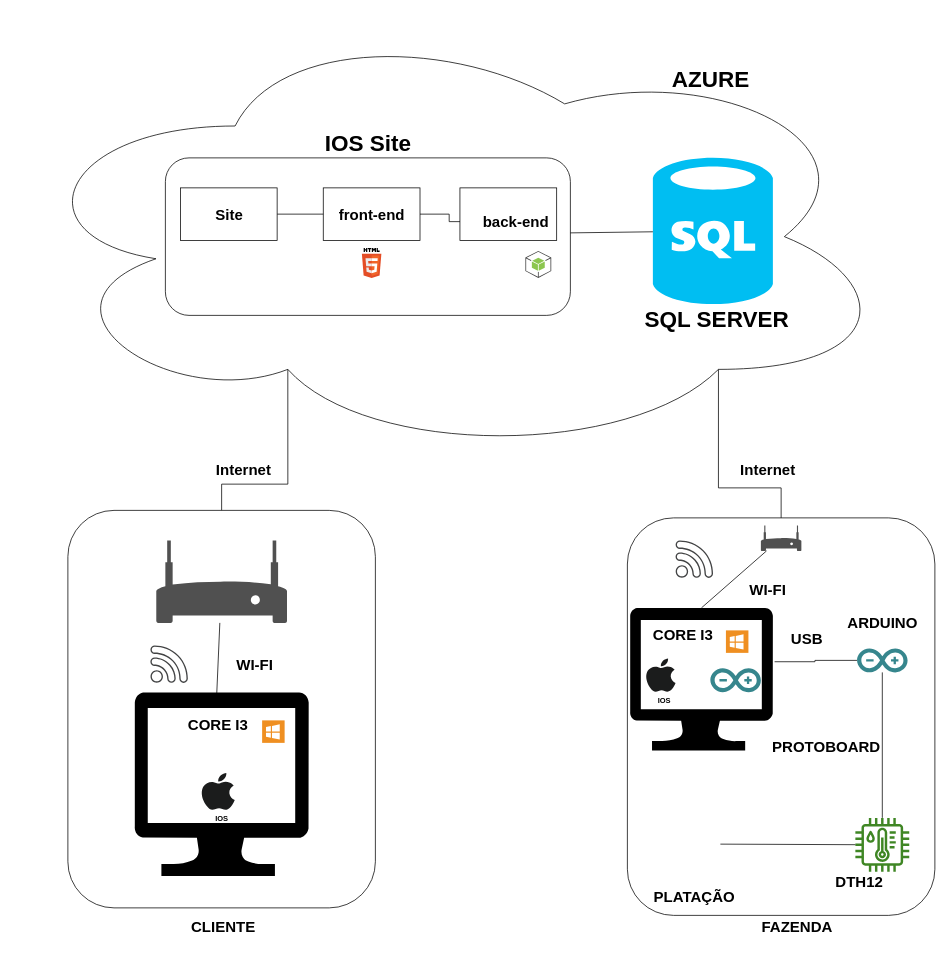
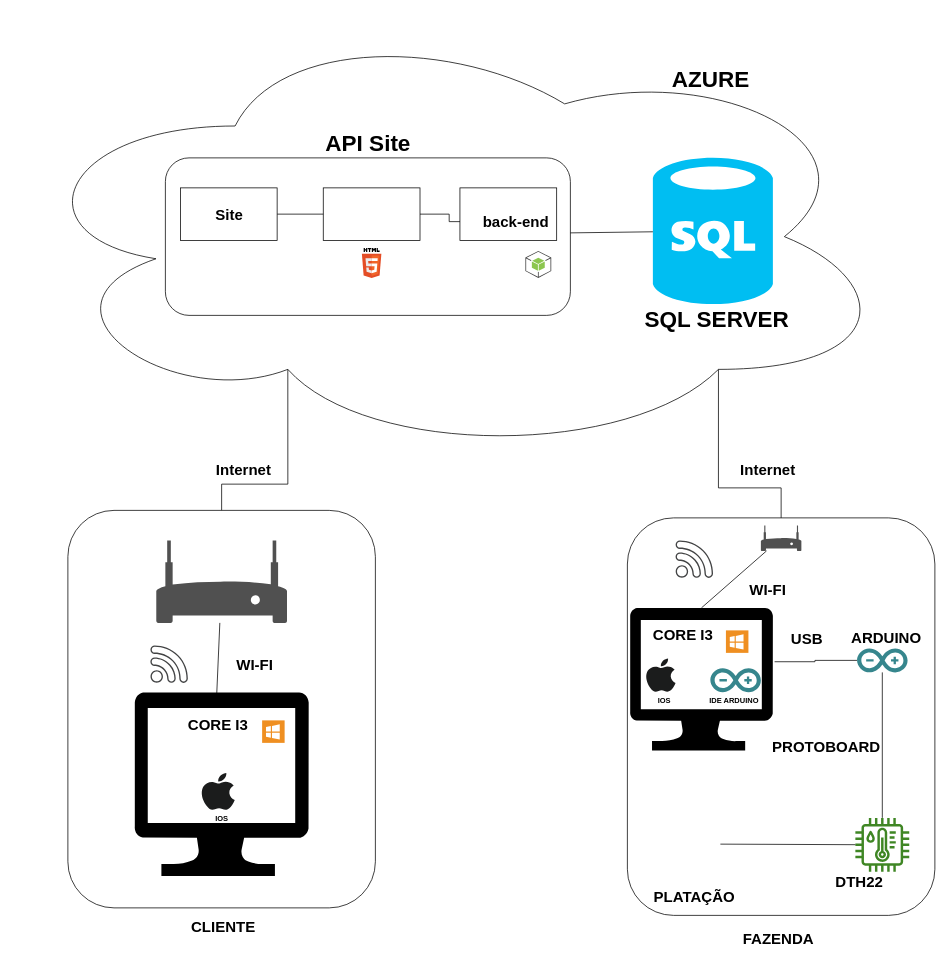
- <mxCell id="6" value="IOS Site" style="text;html=1;align=center;verticalAlign=middle;resizable=0;points=[];autosize=1;strokeColor=none;fillColor=none;fontSize=30;fontStyle=1" parent="1" vertex="1"><mxGeometry x="425" y="170" width="130" height="40" as="geometry" /></mxCell>
+ <mxCell id="6" value="API Site" style="text;html=1;align=center;verticalAlign=middle;resizable=0;points=[];autosize=1;strokeColor=none;fillColor=none;fontSize=30;fontStyle=1" parent="1" vertex="1"><mxGeometry x="425" y="170" width="130" height="40" as="geometry" /></mxCell>
- <mxCell id="13" value="front-end" style="text;html=1;align=center;verticalAlign=middle;resizable=0;points=[];autosize=1;strokeColor=none;fillColor=none;fontSize=20;fontStyle=1" parent="1" vertex="1"><mxGeometry x="445" y="270" width="100" height="30" as="geometry" /></mxCell>
- <mxCell id="62" value="ARDUINO" style="text;html=1;align=center;verticalAlign=middle;resizable=0;points=[];autosize=1;strokeColor=none;fillColor=none;fontSize=20;fontStyle=1" parent="1" vertex="1"><mxGeometry x="1121" y="814" width="110" height="30" as="geometry" /></mxCell>
+ <mxCell id="62" value="ARDUINO" style="text;html=1;align=center;verticalAlign=middle;resizable=0;points=[];autosize=1;strokeColor=none;fillColor=none;fontSize=20;fontStyle=1" parent="1" vertex="1"><mxGeometry x="1126" y="834" width="110" height="30" as="geometry" /></mxCell>
+ <mxCell id="68" value="IDE ARDUINO" style="text;html=1;align=center;verticalAlign=middle;resizable=0;points=[];autosize=1;strokeColor=none;fillColor=none;fontSize=10;fontStyle=1" vertex="1" parent="1"><mxGeometry x="938" y="922.5" width="80" height="20" as="geometry" /></mxCell>
- <mxCell id="48" value="DTH12" style="text;html=1;align=center;verticalAlign=middle;resizable=0;points=[];autosize=1;strokeColor=none;fillColor=none;fontSize=20;fontStyle=1" parent="1" vertex="1"><mxGeometry x="1104.91" y="1160" width="80" height="30" as="geometry" /></mxCell>
+ <mxCell id="48" value="DTH22" style="text;html=1;align=center;verticalAlign=middle;resizable=0;points=[];autosize=1;strokeColor=none;fillColor=none;fontSize=20;fontStyle=1" parent="1" vertex="1"><mxGeometry x="1104.91" y="1160" width="80" height="30" as="geometry" /></mxCell>
- <mxCell id="36" value="FAZENDA" style="text;html=1;align=center;verticalAlign=middle;resizable=0;points=[];autosize=1;strokeColor=none;fillColor=none;fontSize=20;fontStyle=1" parent="1" vertex="1"><mxGeometry x="1007" y="1220" width="110" height="30" as="geometry" /></mxCell>
+ <mxCell id="36" value="FAZENDA" style="text;html=1;align=center;verticalAlign=middle;resizable=0;points=[];autosize=1;strokeColor=none;fillColor=none;fontSize=20;fontStyle=1" parent="1" vertex="1"><mxGeometry x="982" y="1235" width="110" height="30" as="geometry" /></mxCell>
